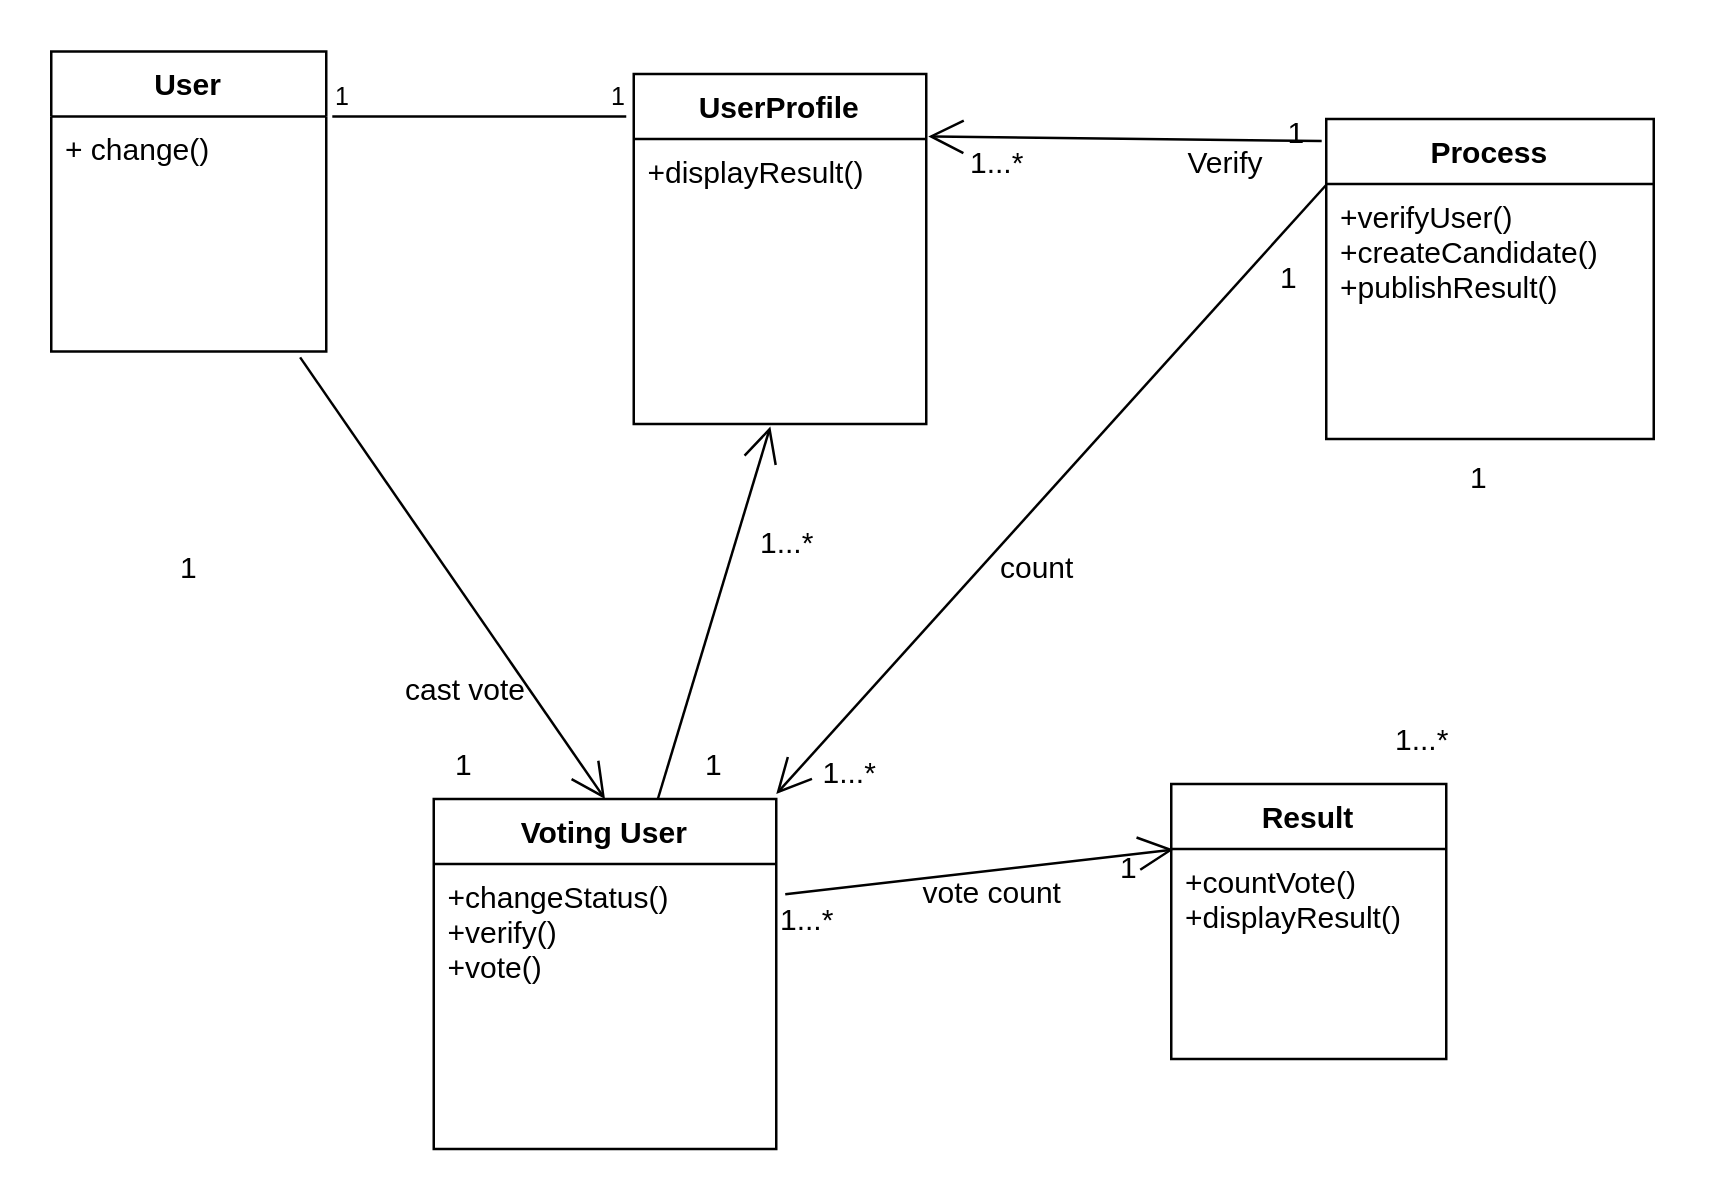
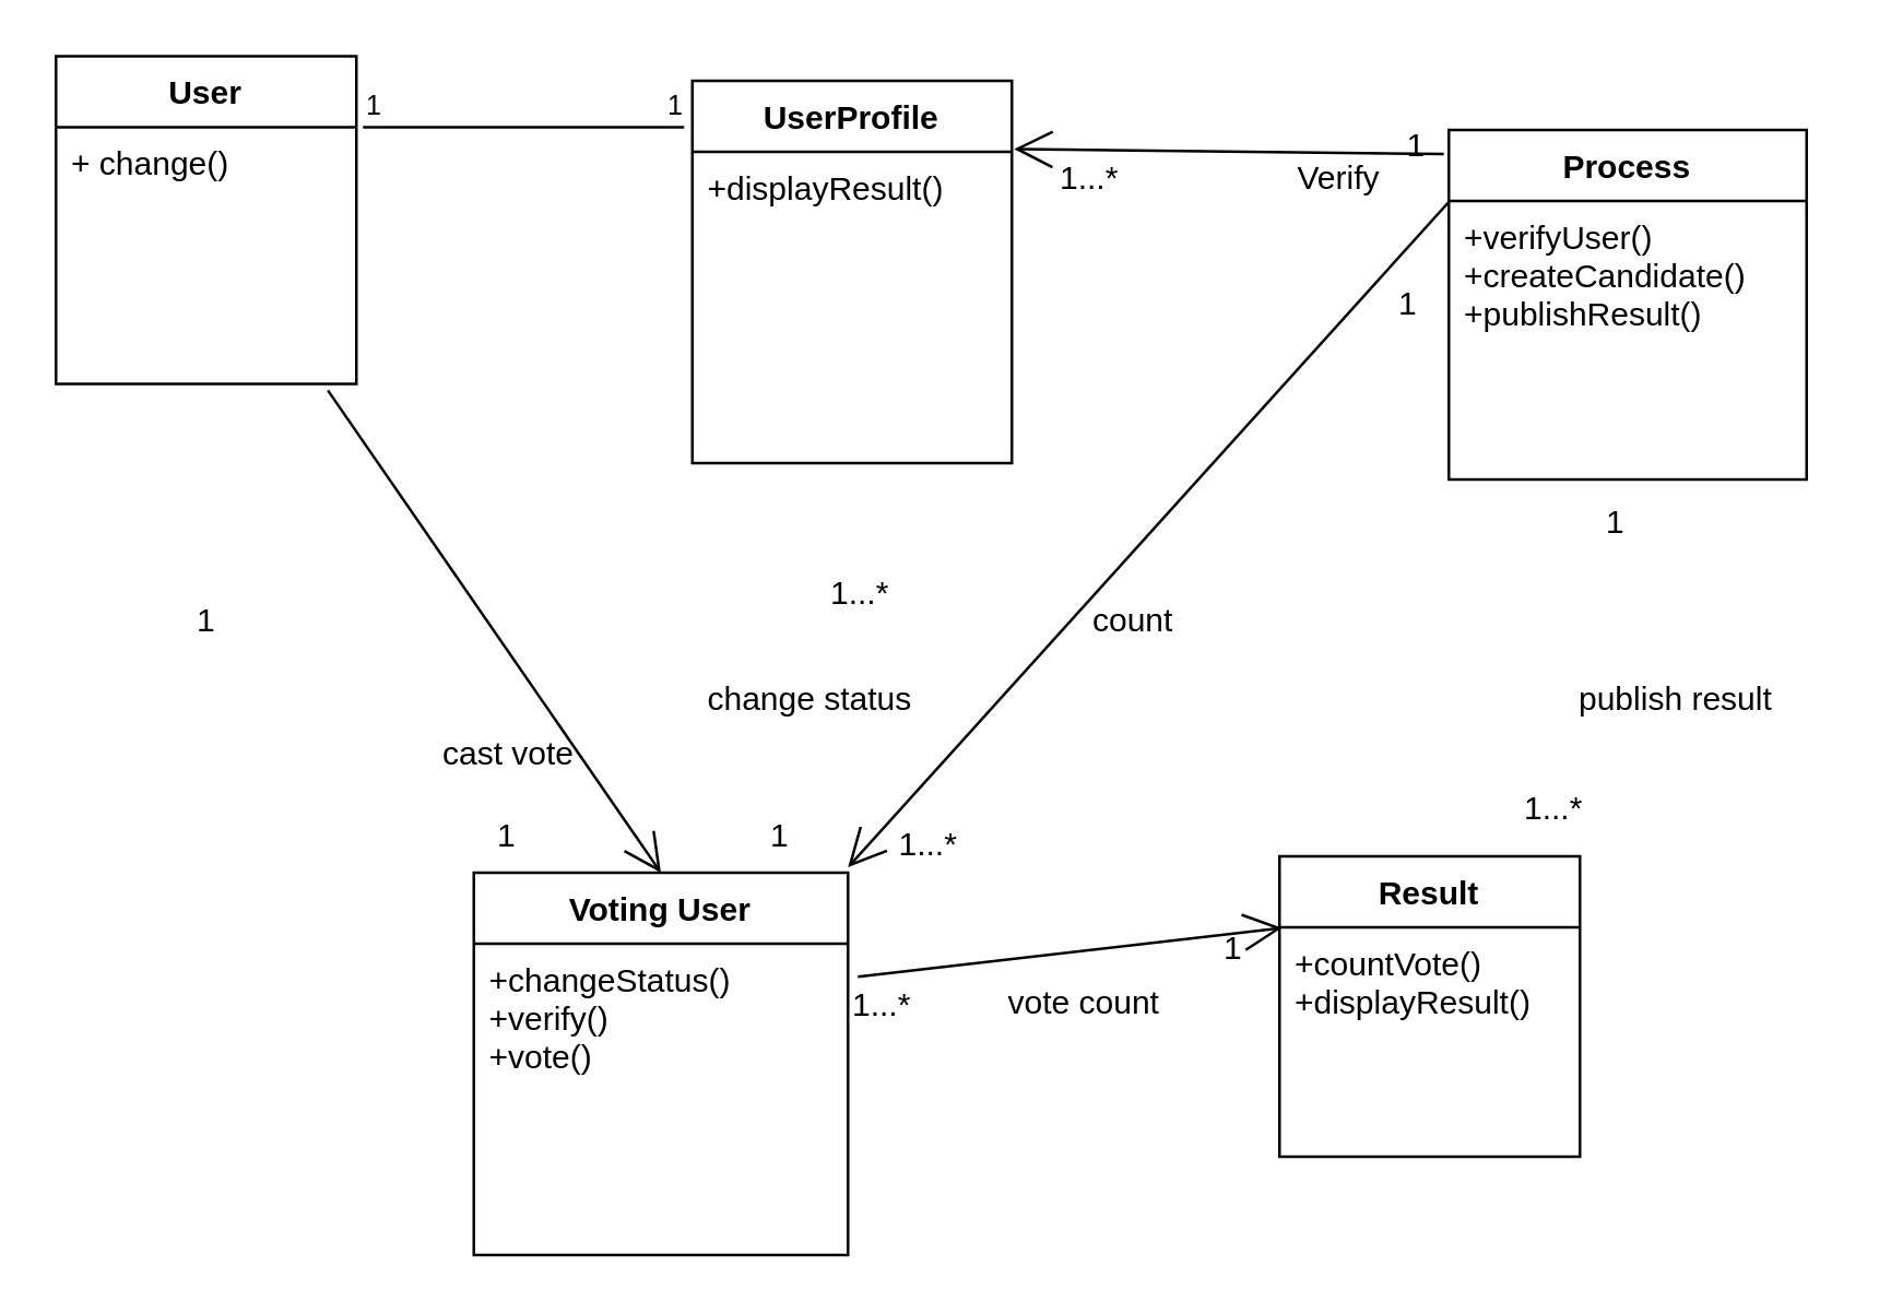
- <mxCell id="19" value="" style="endArrow=open;endFill=1;endSize=12;html=1;entryX=0.467;entryY=1.009;entryDx=0;entryDy=0;entryPerimeter=0;" edge="1" parent="1" source="6" target="9"><mxGeometry width="160" relative="1" as="geometry"><mxPoint x="233" y="265.5" as="sourcePoint" /><mxPoint x="393" y="265.5" as="targetPoint" /></mxGeometry></mxCell>
+ <mxCell id="21" value="change status" style="text;html=1;resizable=0;points=[];autosize=1;align=left;verticalAlign=top;spacingTop=-4;" vertex="1" parent="1"><mxGeometry x="257" y="246" width="90" height="20" as="geometry" /></mxCell>
+ <mxCell id="12" value="publish result" style="text;html=1;resizable=0;points=[];autosize=1;align=left;verticalAlign=top;spacingTop=-4;" vertex="1" parent="1"><mxGeometry x="575.5" y="246" width="90" height="20" as="geometry" /></mxCell>
- <mxCell id="29" value="vote count" style="text;html=1;resizable=0;points=[];autosize=1;align=left;verticalAlign=top;spacingTop=-4;" vertex="1" parent="1"><mxGeometry x="367" y="347" width="70" height="20" as="geometry" /></mxCell>
+ <mxCell id="29" value="vote count" style="text;html=1;resizable=0;points=[];autosize=1;align=left;verticalAlign=top;spacingTop=-4;" vertex="1" parent="1"><mxGeometry x="367" y="357" width="70" height="20" as="geometry" /></mxCell>
